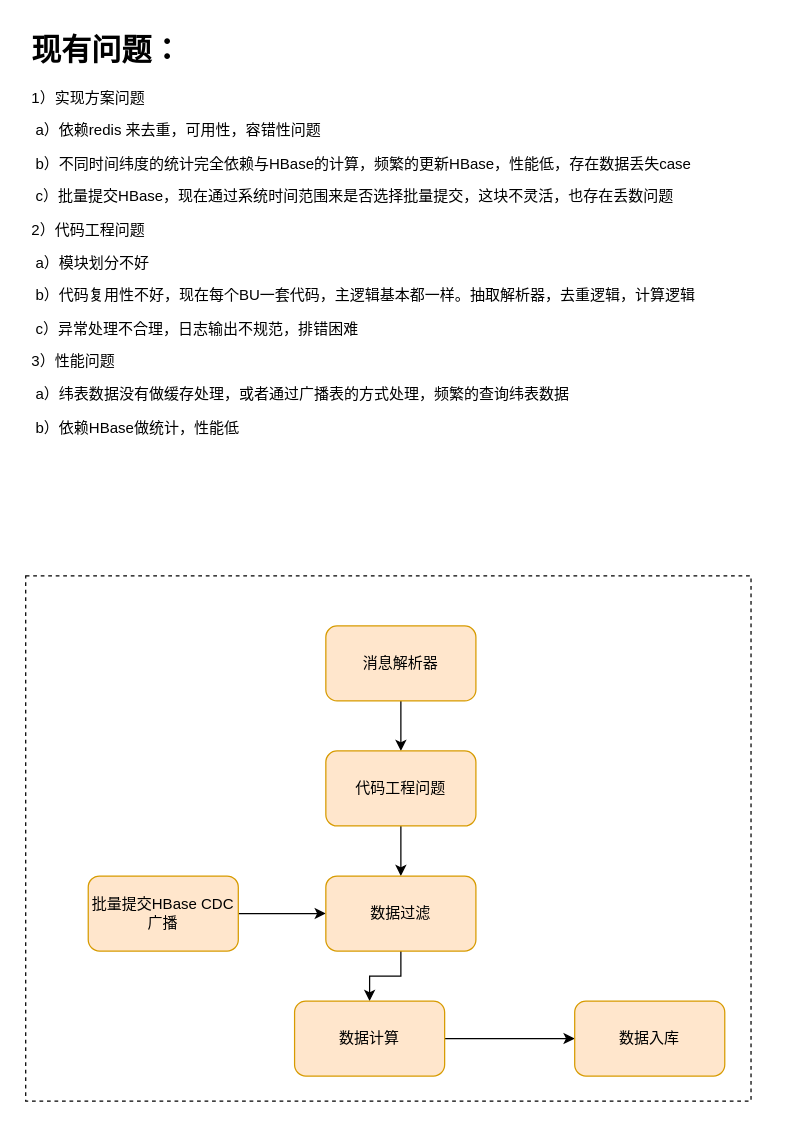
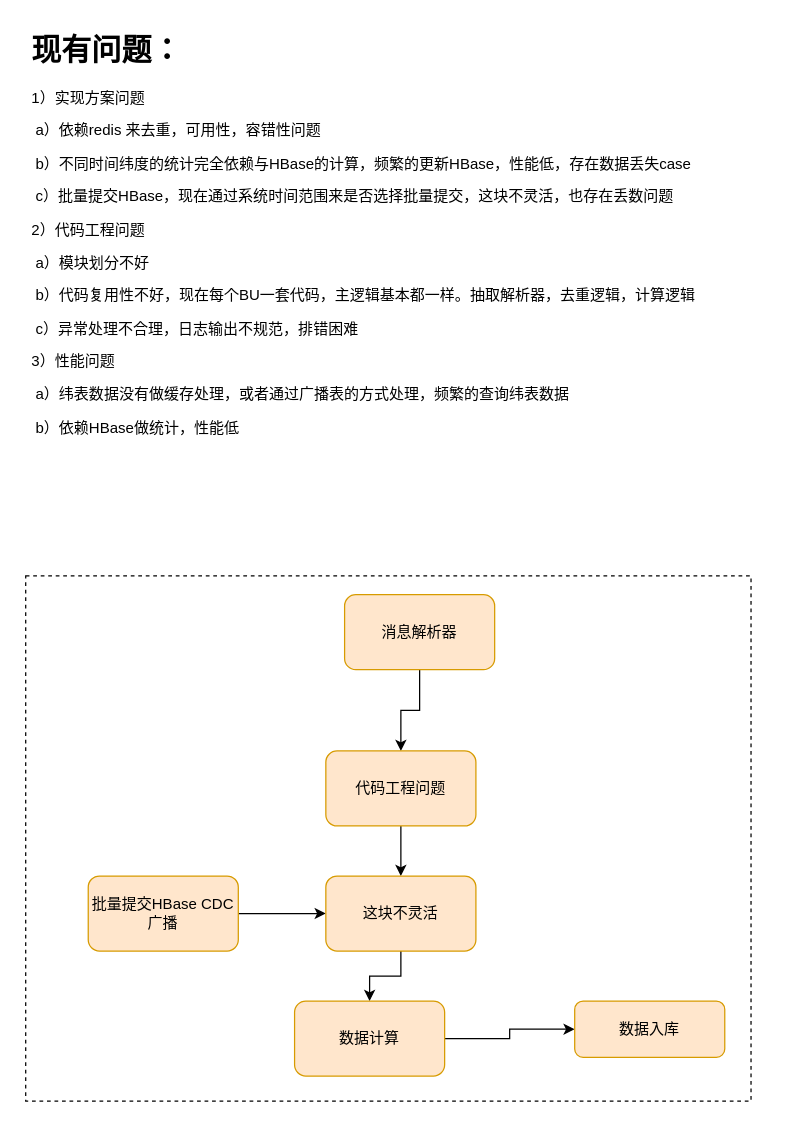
- <mxCell id="7" value="消息解析器" style="rounded=1;whiteSpace=wrap;html=1;fillColor=#ffe6cc;strokeColor=#d79b00;" parent="1" vertex="1"><mxGeometry x="260" y="500" width="120" height="60" as="geometry" /></mxCell>
+ <mxCell id="7" value="消息解析器" style="rounded=1;whiteSpace=wrap;html=1;fillColor=#ffe6cc;strokeColor=#d79b00;" parent="1" vertex="1"><mxGeometry x="275" y="475" width="120" height="60" as="geometry" /></mxCell>
- <mxCell id="11" value="数据过滤" style="whiteSpace=wrap;html=1;fillColor=#ffe6cc;strokeColor=#d79b00;rounded=1;" parent="1" vertex="1"><mxGeometry x="260" y="700" width="120" height="60" as="geometry" /></mxCell>
+ <mxCell id="11" value="这块不灵活" style="whiteSpace=wrap;html=1;fillColor=#ffe6cc;strokeColor=#d79b00;rounded=1;" parent="1" vertex="1"><mxGeometry x="260" y="700" width="120" height="60" as="geometry" /></mxCell>
- <mxCell id="14" value="数据入库" style="whiteSpace=wrap;html=1;fillColor=#ffe6cc;strokeColor=#d79b00;rounded=1;" vertex="1" parent="1"><mxGeometry x="459" y="800" width="120" height="60" as="geometry" /></mxCell>
+ <mxCell id="14" value="数据入库" style="whiteSpace=wrap;html=1;fillColor=#ffe6cc;strokeColor=#d79b00;rounded=1;" vertex="1" parent="1"><mxGeometry x="459" y="800" width="120" height="45" as="geometry" /></mxCell>
